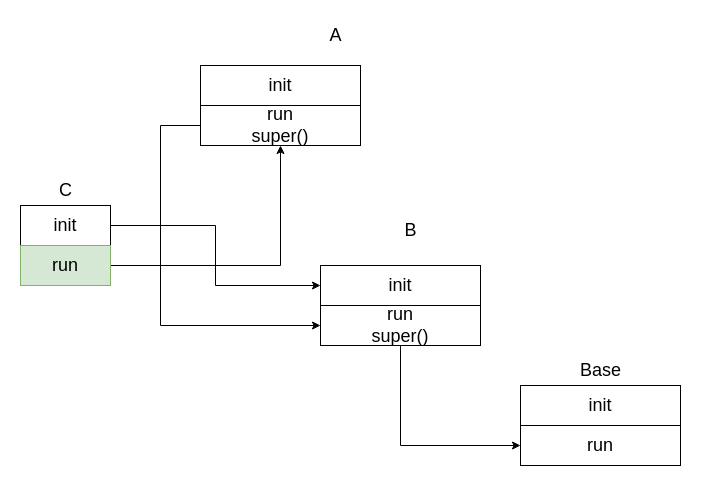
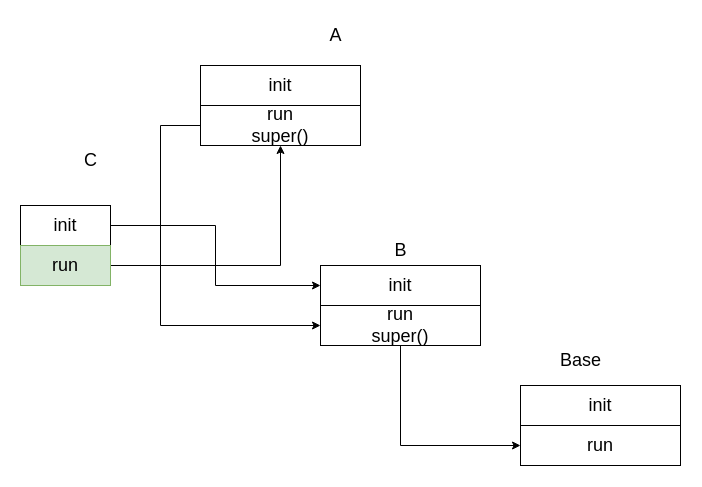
- <mxCell id="13" value="C" style="text;html=1;align=center;verticalAlign=middle;resizable=0;points=[];autosize=1;fontSize=18;" vertex="1" parent="1"><mxGeometry x="50" y="175" width="30" height="30" as="geometry" /></mxCell>
+ <mxCell id="13" value="C" style="text;html=1;align=center;verticalAlign=middle;resizable=0;points=[];autosize=1;fontSize=18;" vertex="1" parent="1"><mxGeometry x="75" y="145" width="30" height="30" as="geometry" /></mxCell>
- <mxCell id="11" value="B" style="text;html=1;align=center;verticalAlign=middle;resizable=0;points=[];autosize=1;fontSize=18;" vertex="1" parent="1"><mxGeometry x="395" y="215" width="30" height="30" as="geometry" /></mxCell>
+ <mxCell id="11" value="B" style="text;html=1;align=center;verticalAlign=middle;resizable=0;points=[];autosize=1;fontSize=18;" vertex="1" parent="1"><mxGeometry x="385" y="235" width="30" height="30" as="geometry" /></mxCell>
- <mxCell id="12" value="Base" style="text;html=1;align=center;verticalAlign=middle;resizable=0;points=[];autosize=1;fontSize=18;" vertex="1" parent="1"><mxGeometry x="570" y="355" width="60" height="30" as="geometry" /></mxCell>
+ <mxCell id="12" value="Base" style="text;html=1;align=center;verticalAlign=middle;resizable=0;points=[];autosize=1;fontSize=18;" vertex="1" parent="1"><mxGeometry x="550" y="345" width="60" height="30" as="geometry" /></mxCell>
